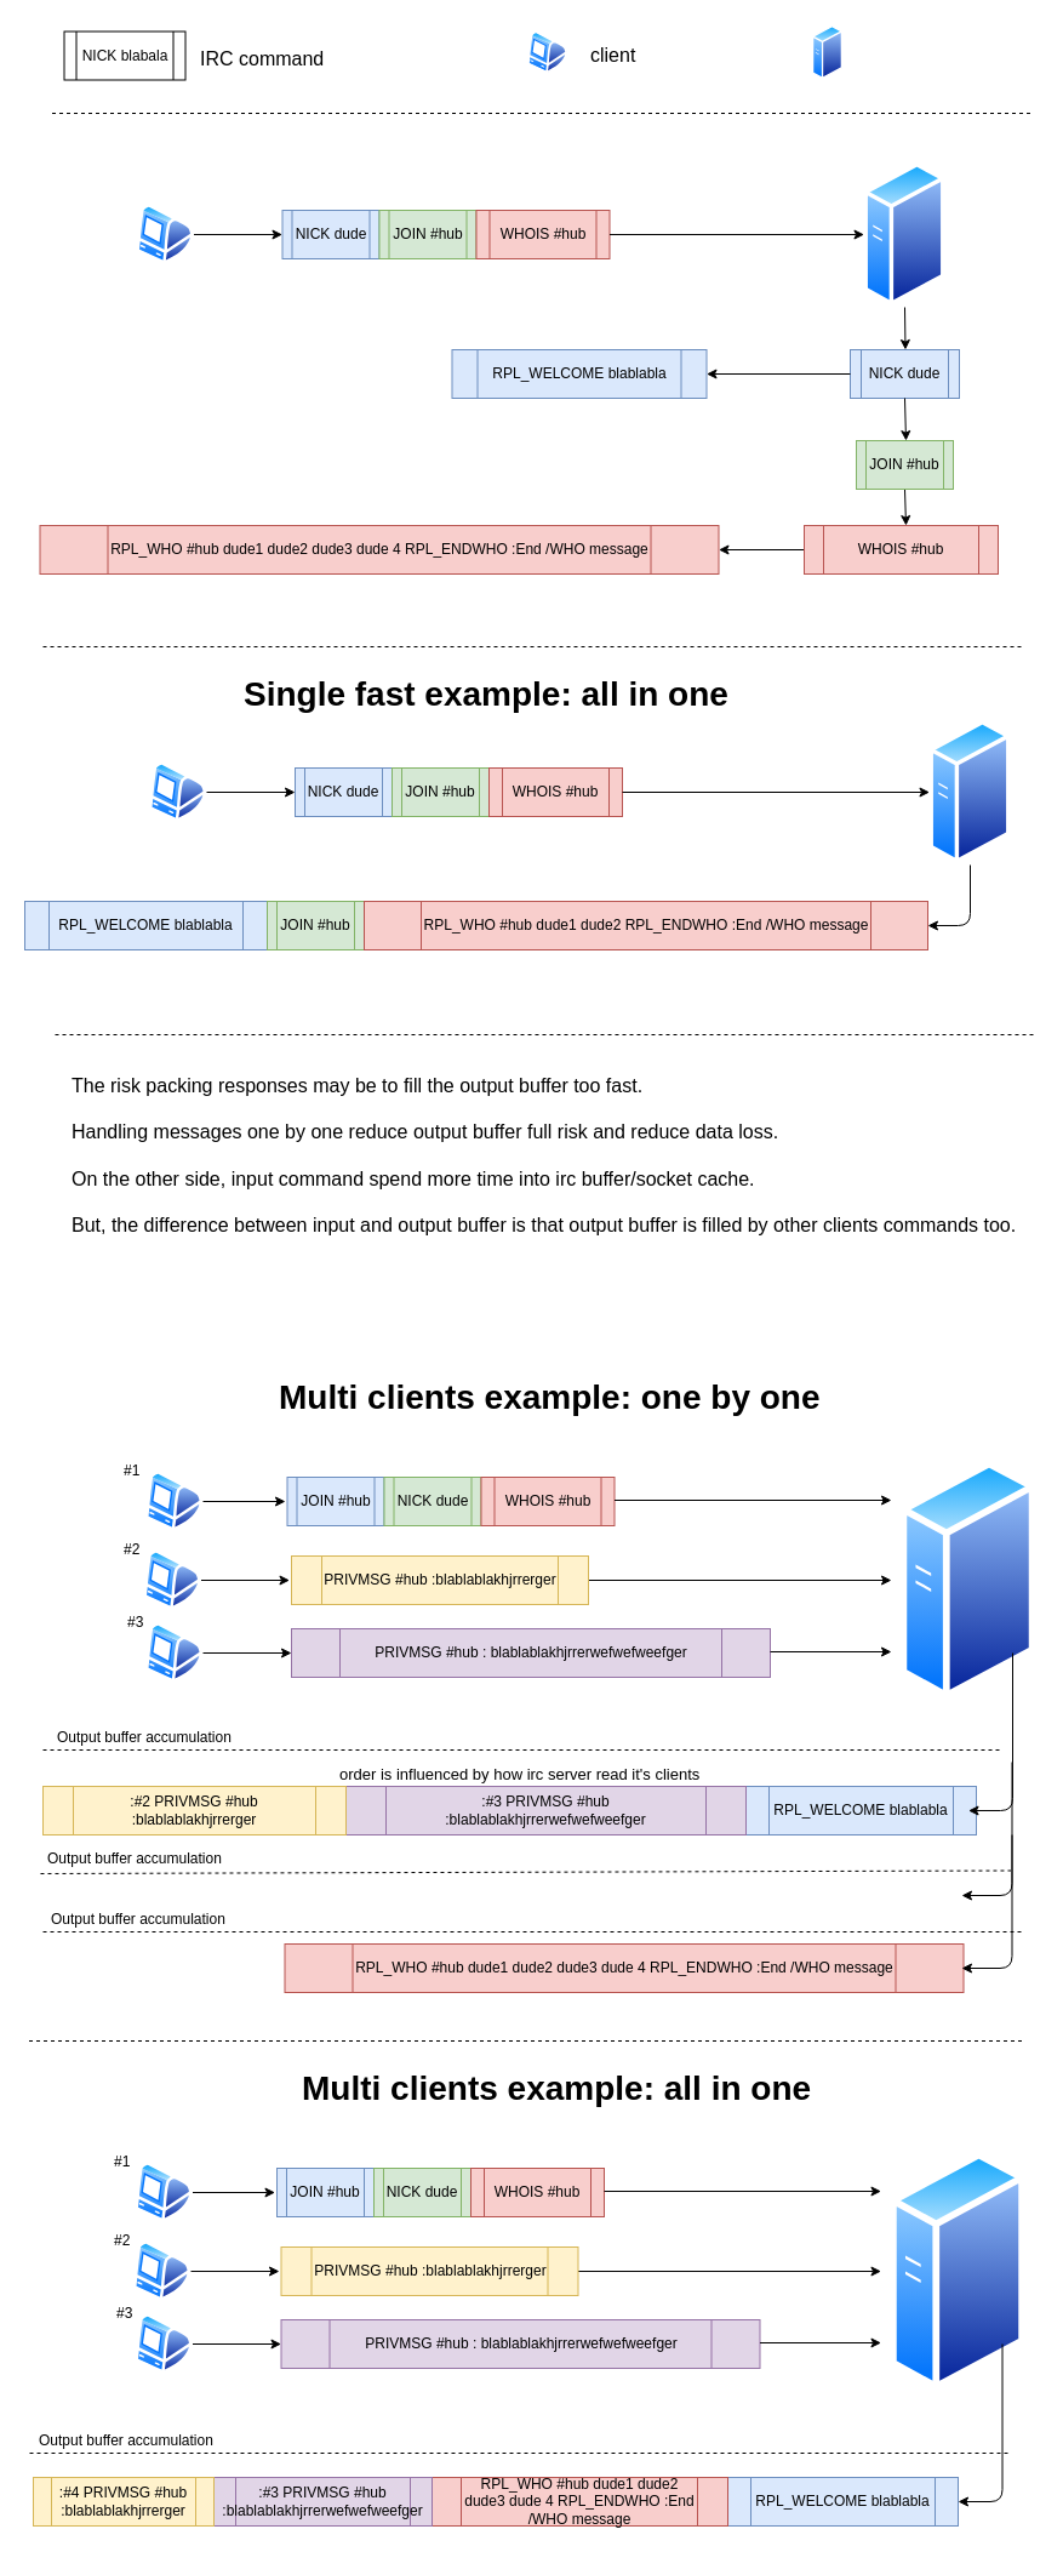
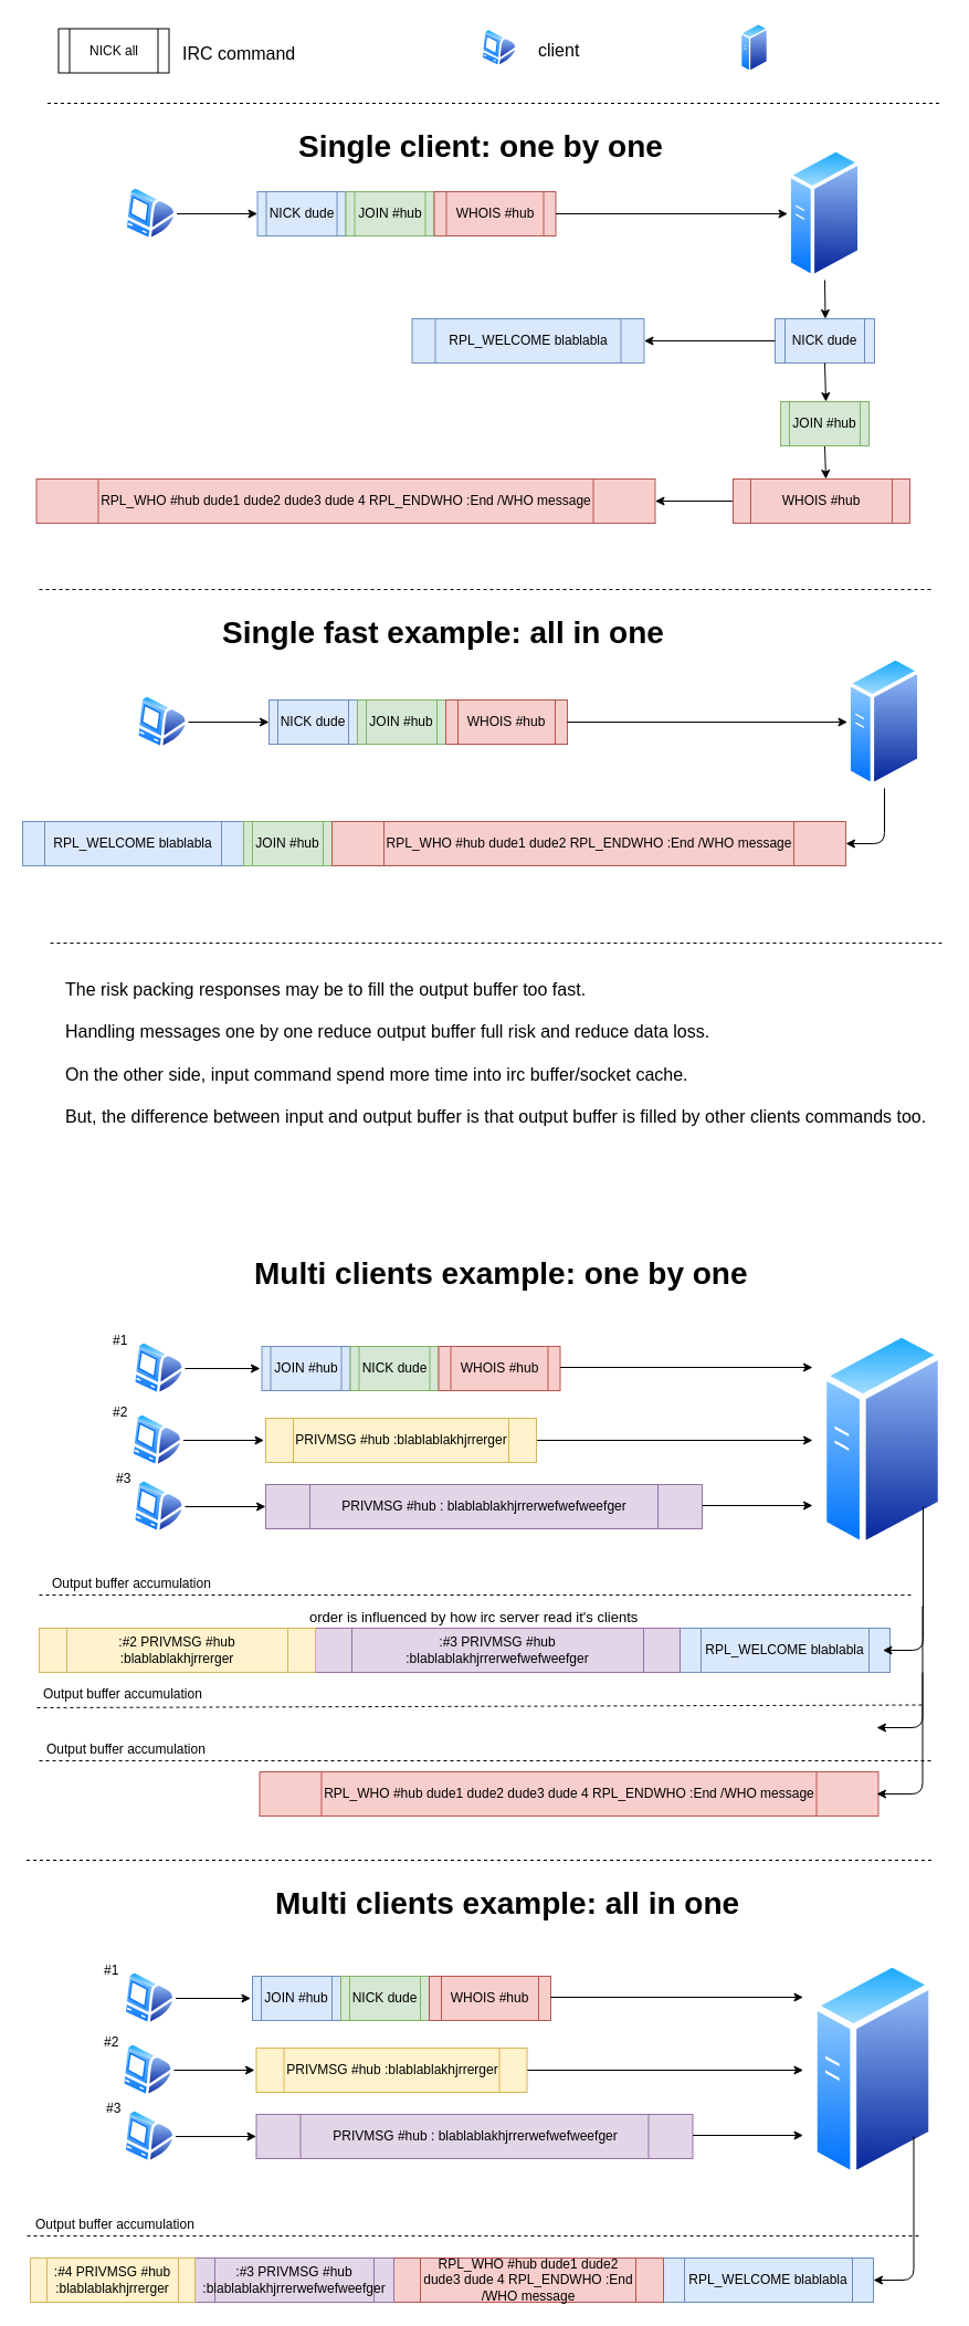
- <mxCell id="6" value="NICK blabala" style="shape=process;whiteSpace=wrap;html=1;backgroundOutline=1;" vertex="1" parent="1"><mxGeometry x="52.5" y="25.5" width="100" height="40" as="geometry" /></mxCell>
+ <mxCell id="6" value="NICK all" style="shape=process;whiteSpace=wrap;html=1;backgroundOutline=1;" vertex="1" parent="1"><mxGeometry x="52.5" y="25.5" width="100" height="40" as="geometry" /></mxCell>
+ <mxCell id="22" value="Single client: one by one" style="text;html=1;resizable=0;points=[];autosize=1;align=left;verticalAlign=top;spacingTop=-4;fontSize=28;fontStyle=1" vertex="1" parent="1"><mxGeometry x="267.5" y="113" width="320" height="40" as="geometry" /></mxCell>
